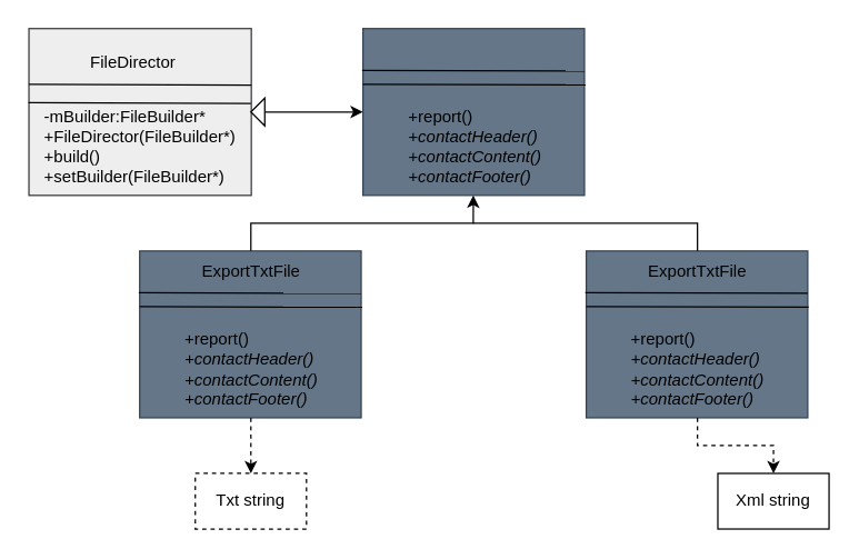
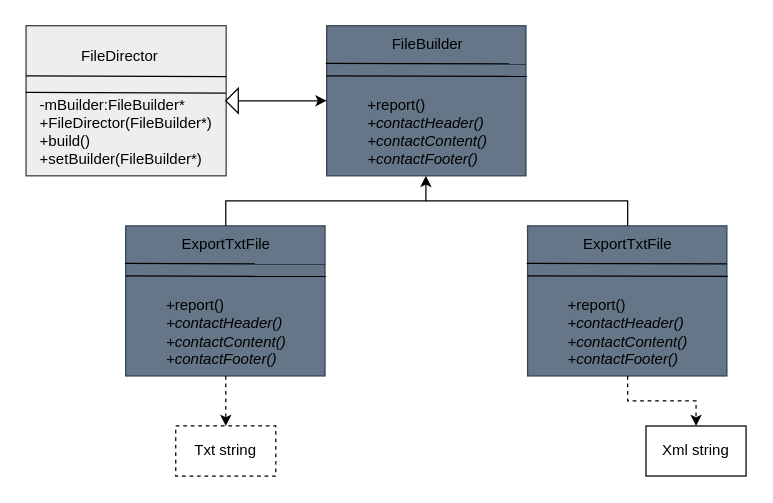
+ <mxCell id="6" value="FileBuilder" style="text;html=1;align=center;verticalAlign=middle;resizable=0;points=[];autosize=1;strokeColor=none;fillColor=none;" vertex="1" parent="2"><mxGeometry x="40.64" width="80" height="30" as="geometry" /></mxCell>
